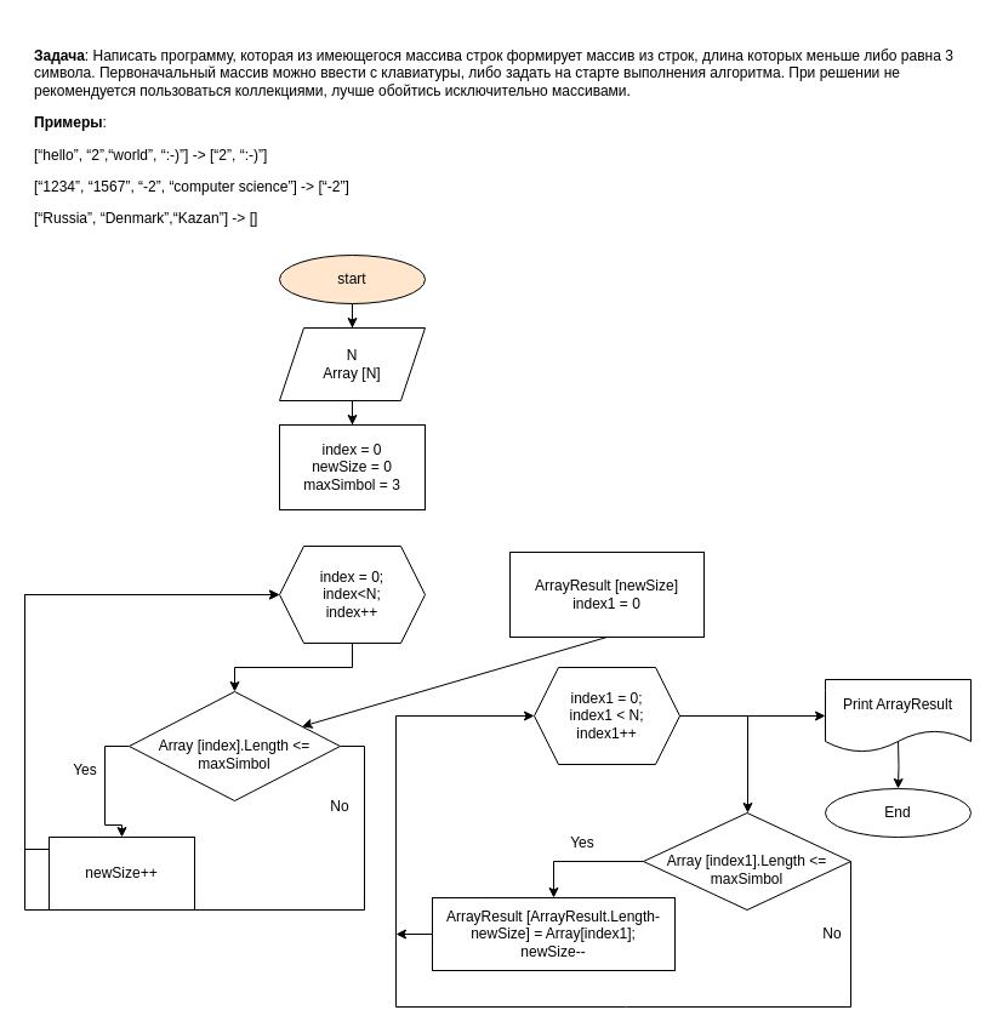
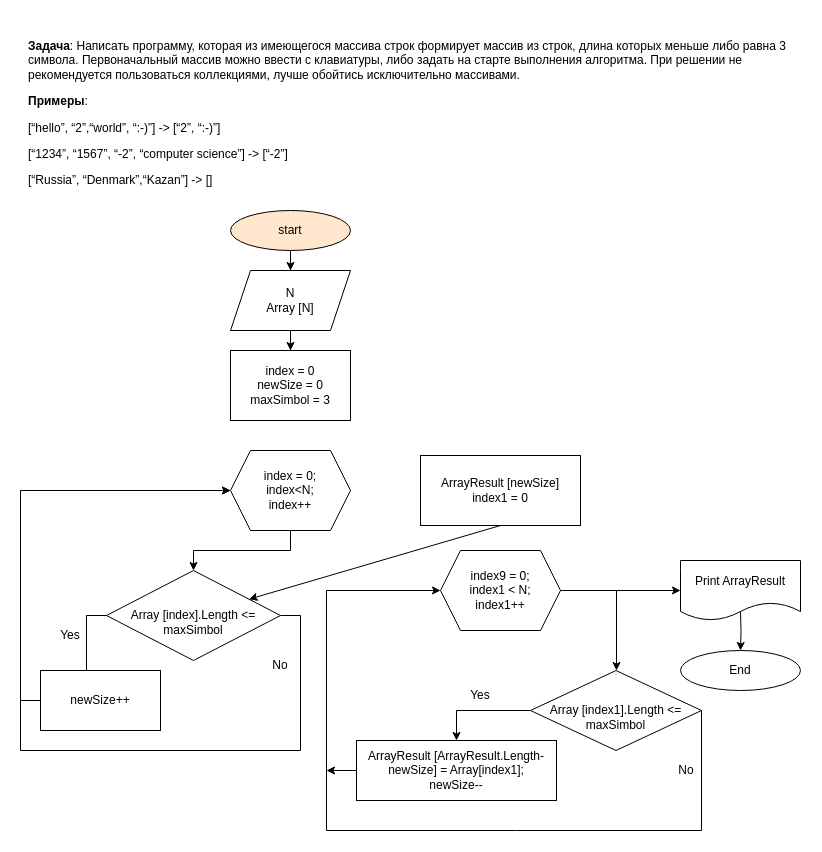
- <mxCell id="21" value="index1 = 0;&lt;br&gt;index1 &amp;lt; N;&lt;br&gt;index1++" style="shape=hexagon;perimeter=hexagonPerimeter2;whiteSpace=wrap;html=1;fixedSize=1;" vertex="1" parent="1"><mxGeometry x="440" y="550" width="120" height="80" as="geometry" /></mxCell>
+ <mxCell id="21" value="index9 = 0;&lt;br&gt;index1 &amp;lt; N;&lt;br&gt;index1++" style="shape=hexagon;perimeter=hexagonPerimeter2;whiteSpace=wrap;html=1;fixedSize=1;" vertex="1" parent="1"><mxGeometry x="440" y="550" width="120" height="80" as="geometry" /></mxCell>
- <mxCell id="18" value="newSize++" style="rounded=0;whiteSpace=wrap;html=1;" vertex="1" parent="1"><mxGeometry x="40" y="690" width="120" height="60" as="geometry" /></mxCell>
+ <mxCell id="18" value="newSize++" style="rounded=0;whiteSpace=wrap;html=1;" vertex="1" parent="1"><mxGeometry x="40" y="670" width="120" height="60" as="geometry" /></mxCell>
